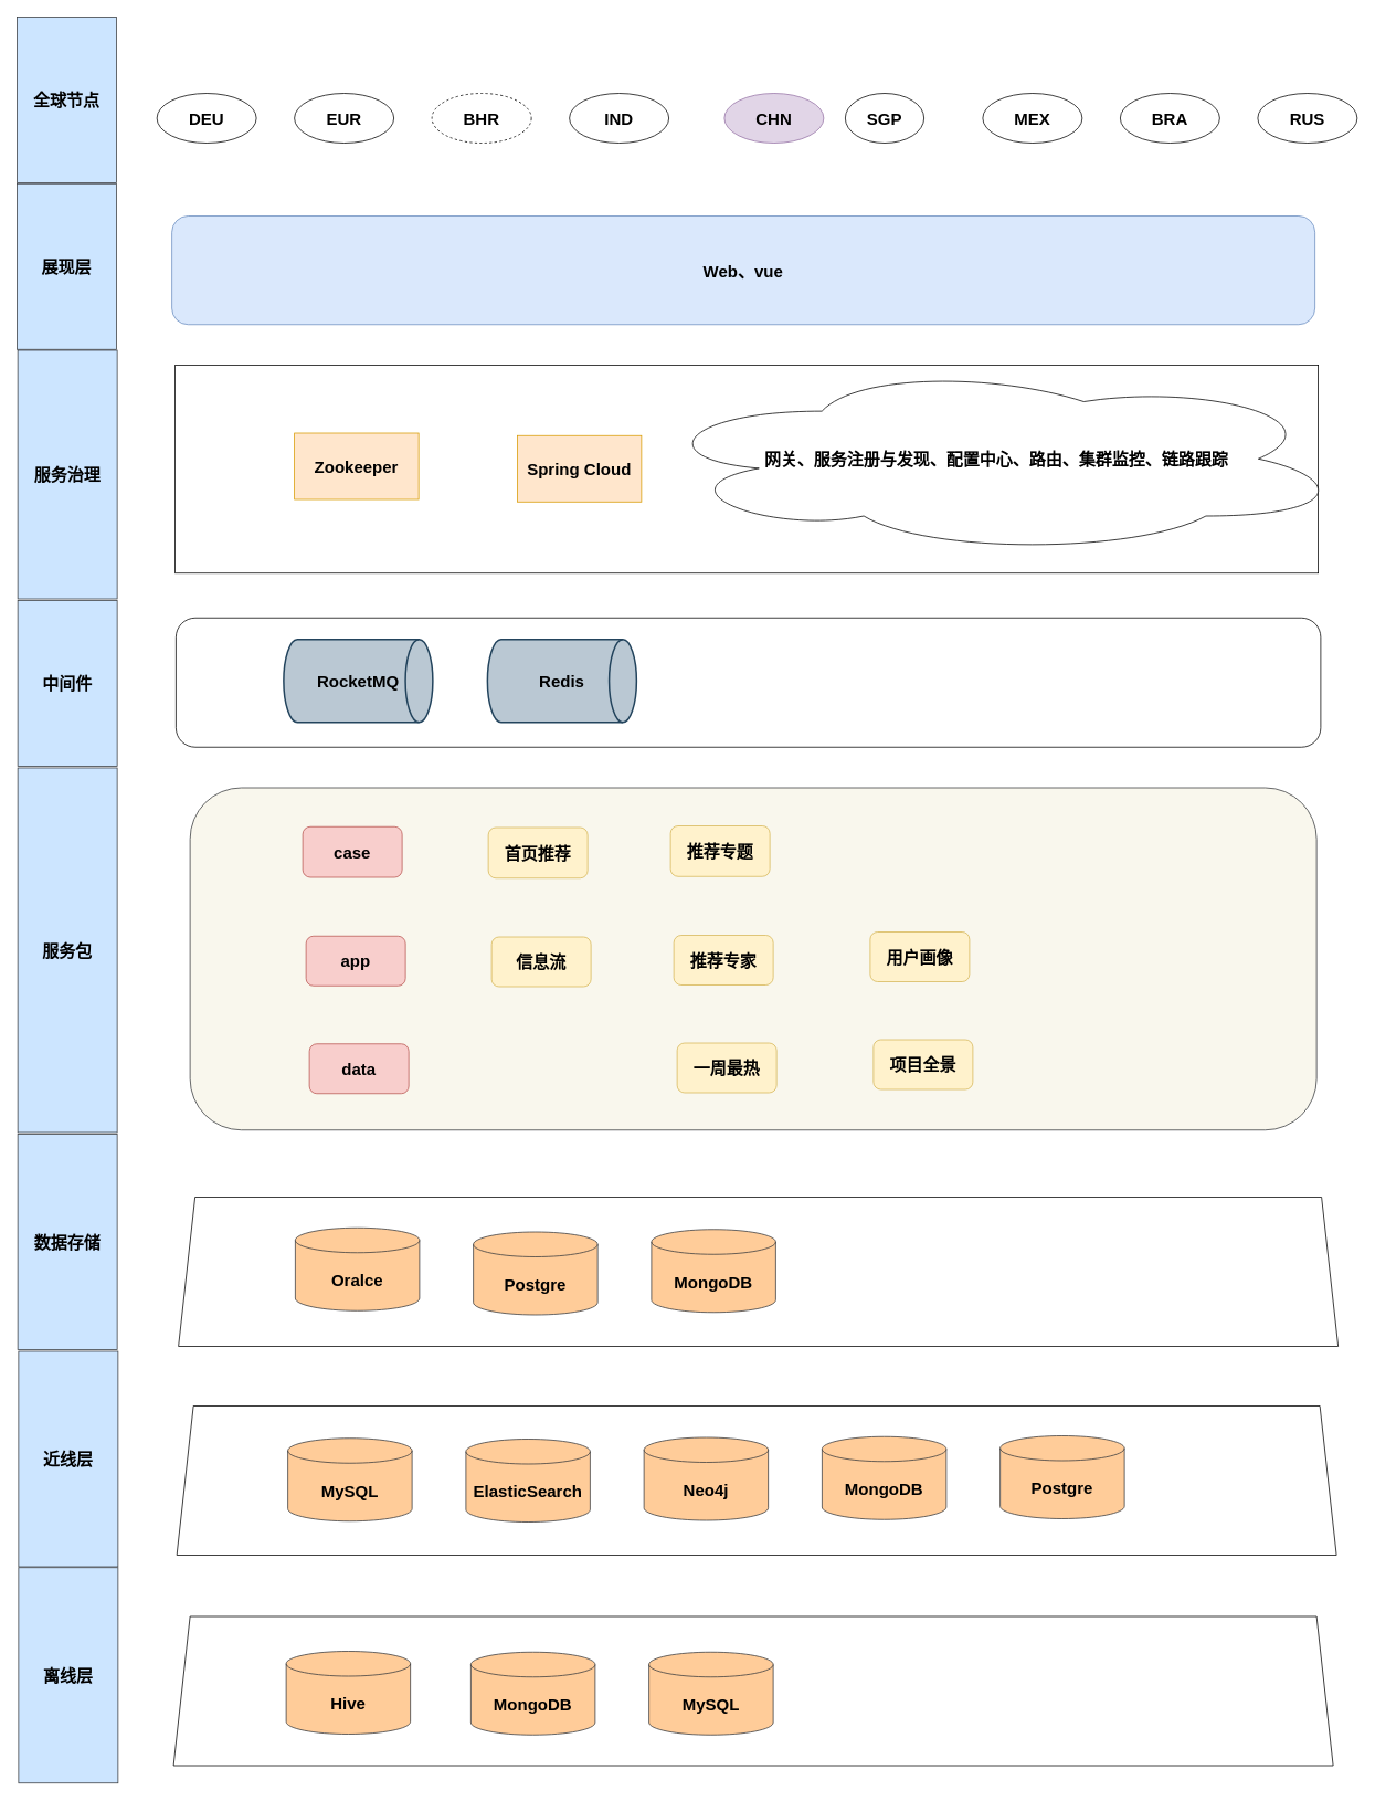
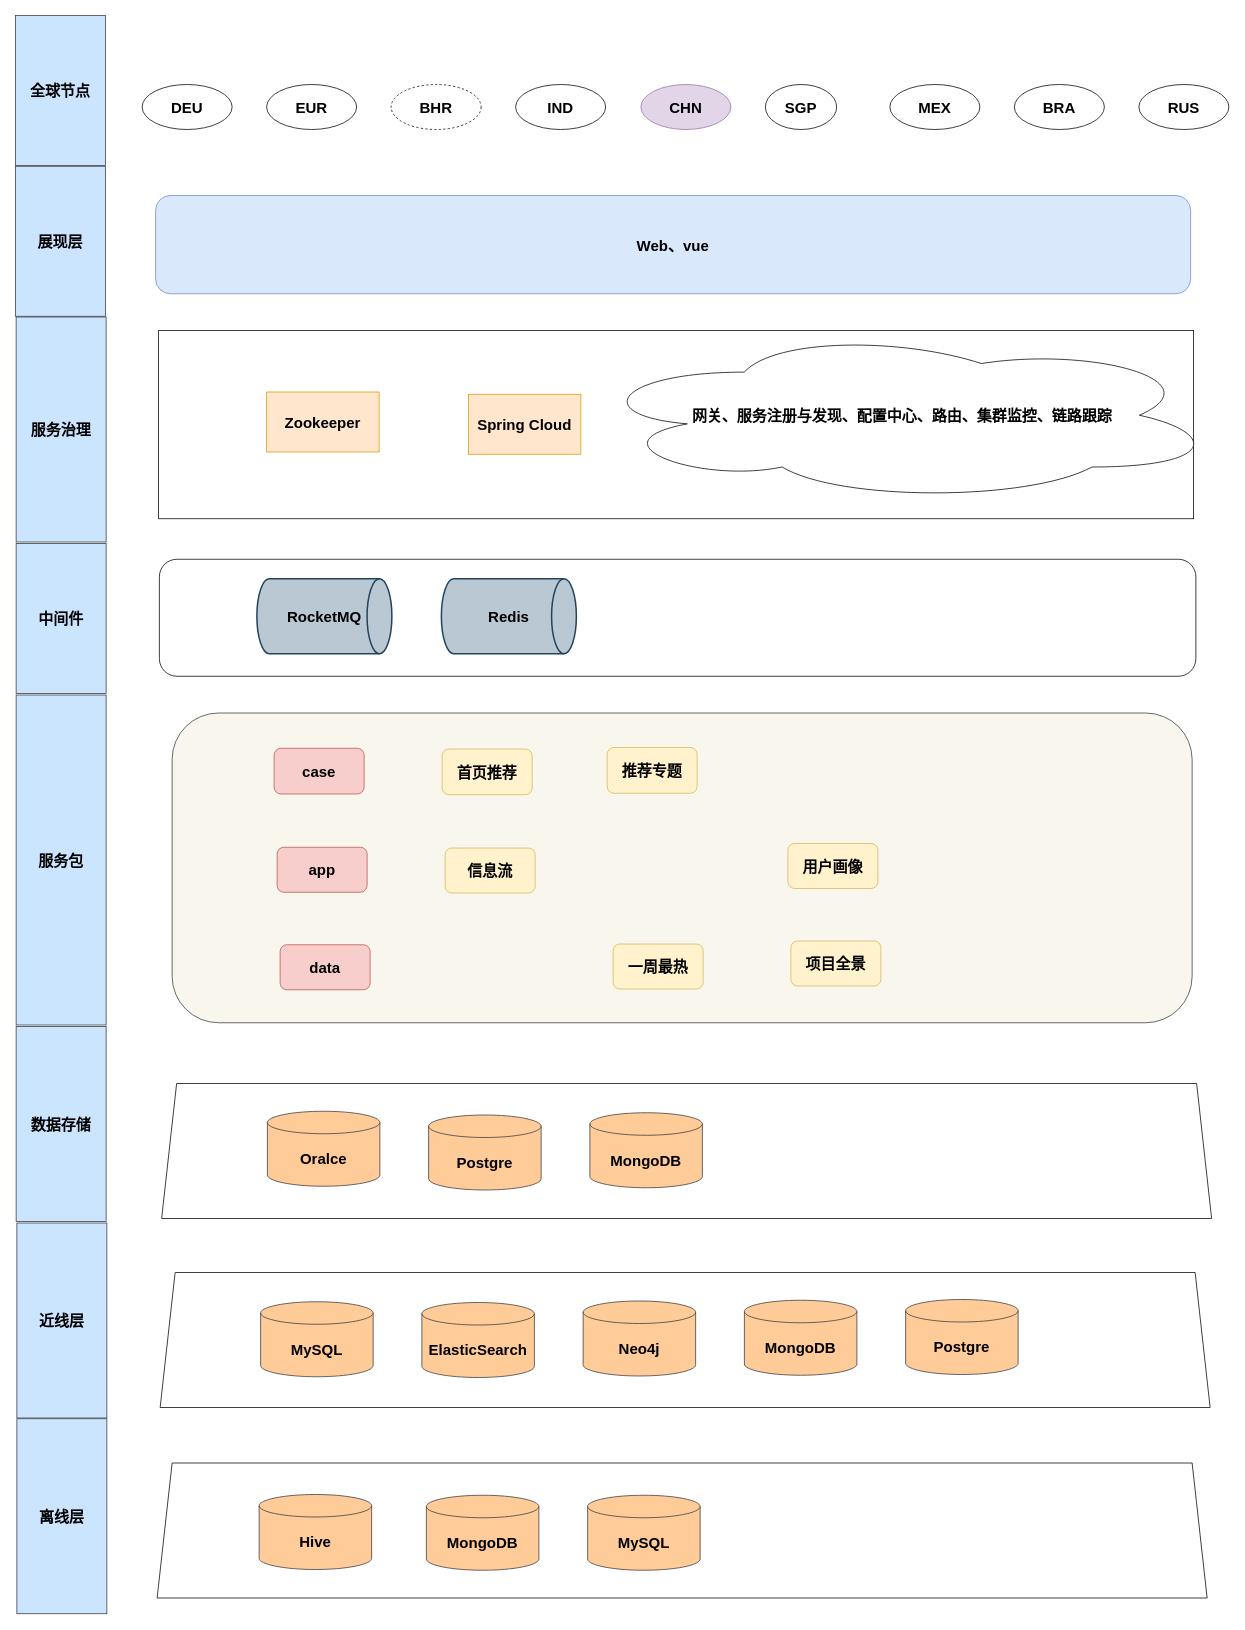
- <mxCell id="6" value="CHN" style="ellipse;whiteSpace=wrap;html=1;rounded=0;fontSize=20;fontStyle=1;fillColor=#e1d5e7;strokeColor=#9673a6;labelBackgroundColor=none;labelBorderColor=none;fontFamily=Helvetica;" parent="1" vertex="1"><mxGeometry x="874" y="112" width="120" height="60" as="geometry" /></mxCell>
+ <mxCell id="6" value="CHN" style="ellipse;whiteSpace=wrap;html=1;rounded=0;fontSize=20;fontStyle=1;fillColor=#e1d5e7;strokeColor=#9673a6;labelBackgroundColor=none;labelBorderColor=none;fontFamily=Helvetica;" parent="1" vertex="1"><mxGeometry x="854" y="112" width="120" height="60" as="geometry" /></mxCell>
- <mxCell id="23" value="推荐专家" style="rounded=1;whiteSpace=wrap;html=1;fontSize=20;fontStyle=1;fillColor=#fff2cc;strokeColor=#d6b656;labelBackgroundColor=none;labelBorderColor=none;fontFamily=Helvetica;" parent="1" vertex="1"><mxGeometry x="813" y="1128" width="120" height="60" as="geometry" /></mxCell>
